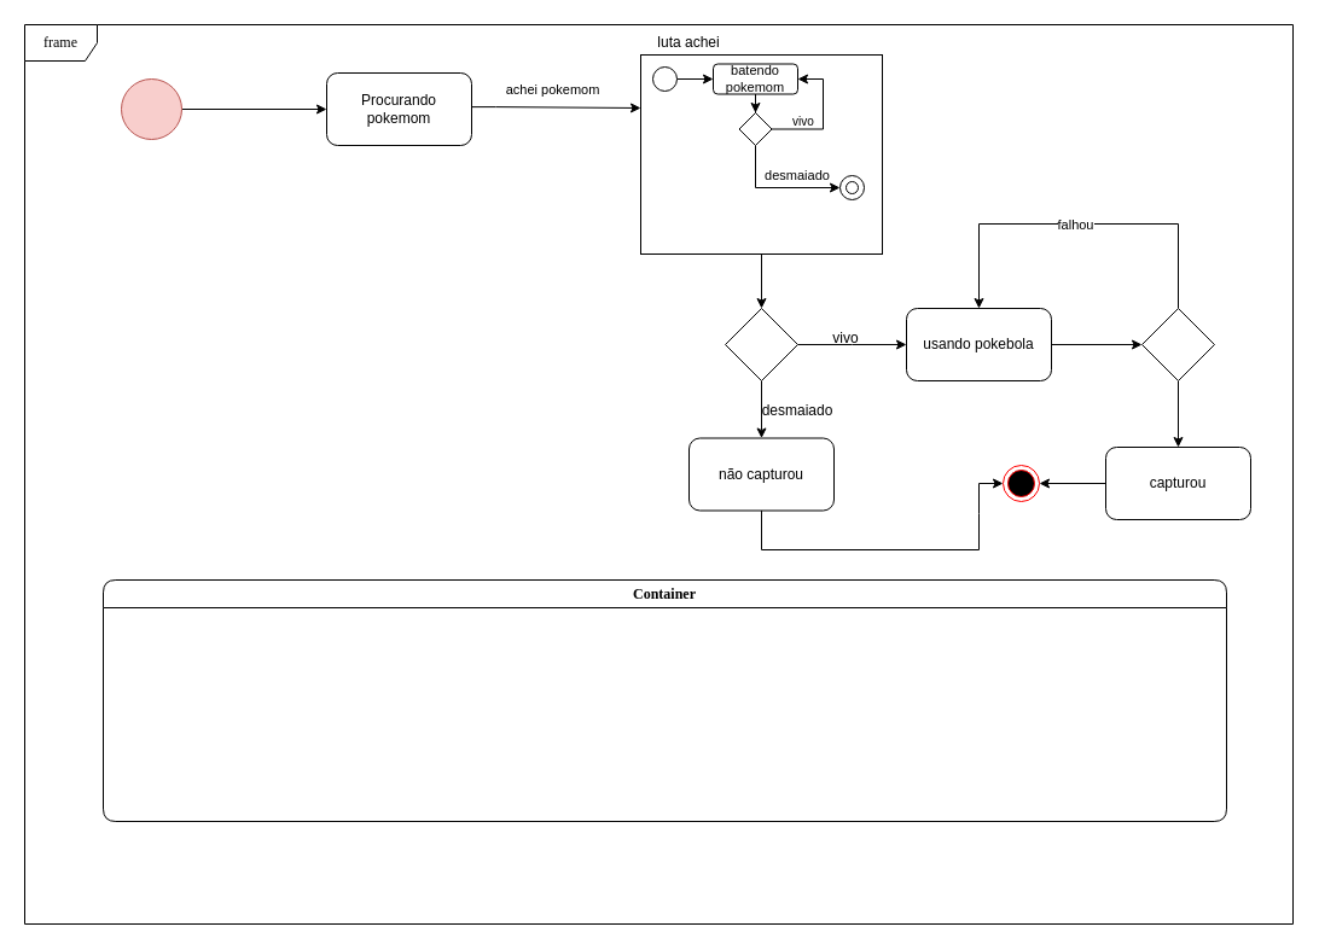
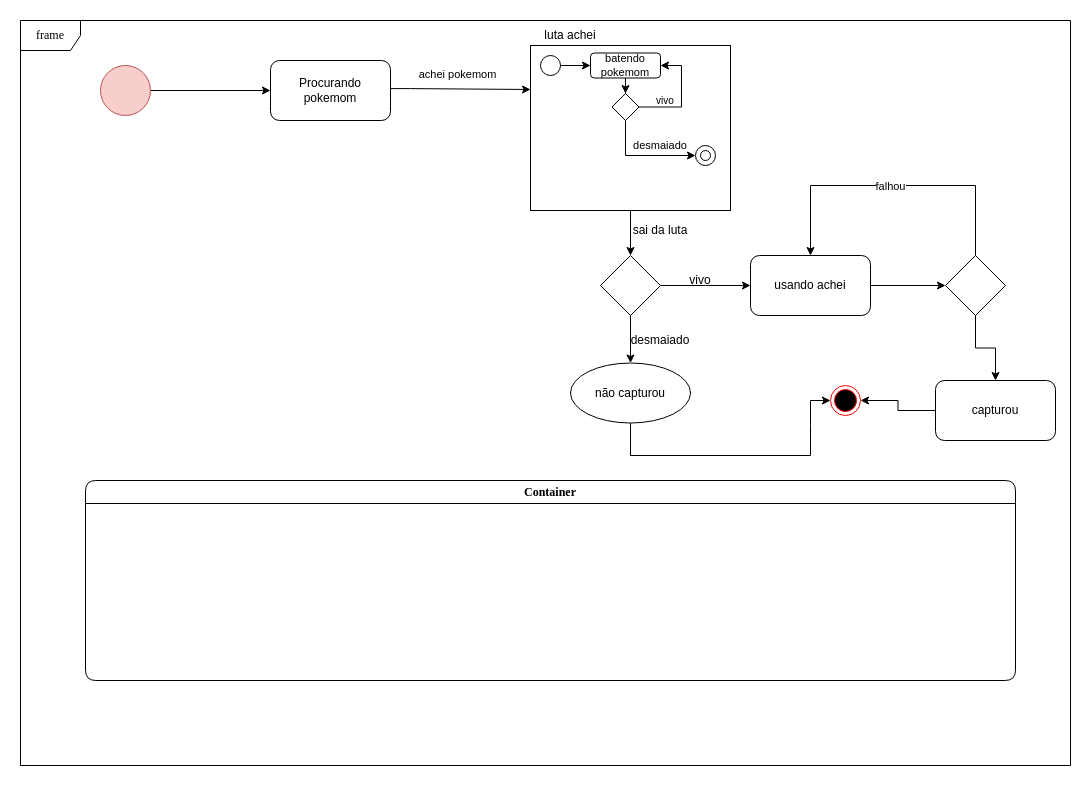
+ <mxCell id="37" value="sai da luta" style="text;html=1;align=center;verticalAlign=middle;whiteSpace=wrap;rounded=0;" vertex="1" parent="1"><mxGeometry x="630" y="215" width="60" height="30" as="geometry" /></mxCell>
- <mxCell id="26" value="usando pokebola" style="rounded=1;whiteSpace=wrap;html=1;" vertex="1" parent="1"><mxGeometry x="750" y="255" width="120" height="60" as="geometry" /></mxCell>
+ <mxCell id="26" value="usando achei" style="rounded=1;whiteSpace=wrap;html=1;" vertex="1" parent="1"><mxGeometry x="750" y="255" width="120" height="60" as="geometry" /></mxCell>
- <mxCell id="28" value="não capturou" style="rounded=1;whiteSpace=wrap;html=1;" vertex="1" parent="1"><mxGeometry x="570" y="362.5" width="120" height="60" as="geometry" /></mxCell>
+ <mxCell id="28" value="não capturou" style="ellipse;whiteSpace=wrap;html=1;" vertex="1" parent="1"><mxGeometry x="570" y="362.5" width="120" height="60" as="geometry" /></mxCell>
- <mxCell id="35" value="capturou" style="rounded=1;whiteSpace=wrap;html=1;" vertex="1" parent="1"><mxGeometry x="915" y="370" width="120" height="60" as="geometry" /></mxCell>
+ <mxCell id="35" value="capturou" style="rounded=1;whiteSpace=wrap;html=1;" vertex="1" parent="1"><mxGeometry x="935" y="380" width="120" height="60" as="geometry" /></mxCell>
